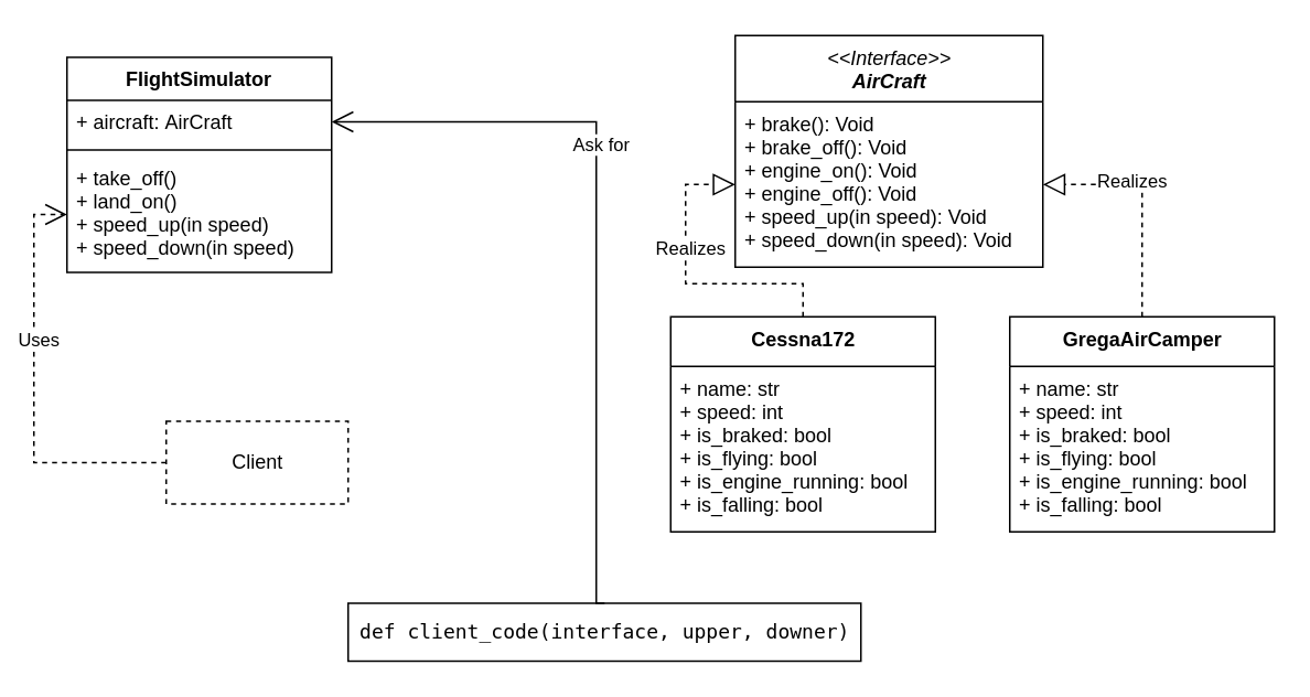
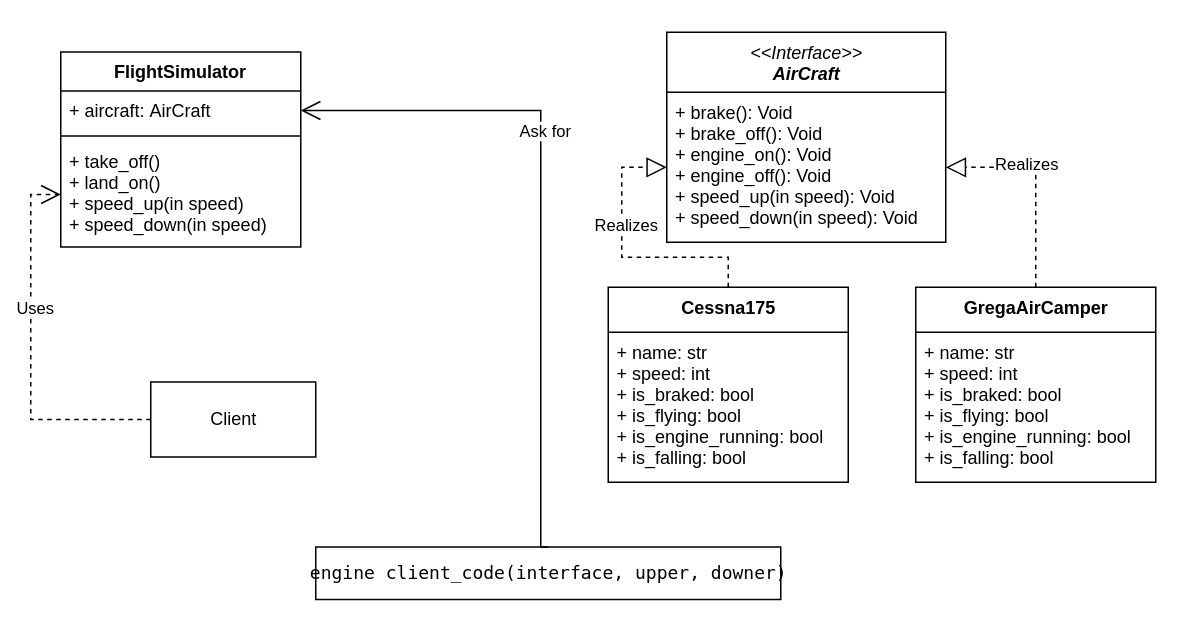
- <mxCell id="8" value="&lt;b style=&quot;font-style: normal&quot;&gt;Cessna172&lt;/b&gt;" style="swimlane;fontStyle=2;align=center;verticalAlign=top;childLayout=stackLayout;horizontal=1;startSize=30;horizontalStack=0;resizeParent=1;resizeParentMax=0;resizeLast=0;collapsible=1;marginBottom=0;html=1;" vertex="1" parent="1"><mxGeometry x="405" y="190.91" width="160" height="130" as="geometry" /></mxCell>
+ <mxCell id="8" value="&lt;b style=&quot;font-style: normal&quot;&gt;Cessna175&lt;/b&gt;" style="swimlane;fontStyle=2;align=center;verticalAlign=top;childLayout=stackLayout;horizontal=1;startSize=30;horizontalStack=0;resizeParent=1;resizeParentMax=0;resizeLast=0;collapsible=1;marginBottom=0;html=1;" vertex="1" parent="1"><mxGeometry x="405" y="190.91" width="160" height="130" as="geometry" /></mxCell>
- <mxCell id="17" value="Client" style="html=1;dashed=1;" vertex="1" parent="1"><mxGeometry x="100" y="254" width="110" height="50" as="geometry" /></mxCell>
+ <mxCell id="17" value="Client" style="html=1;" vertex="1" parent="1"><mxGeometry x="100" y="254" width="110" height="50" as="geometry" /></mxCell>
- <mxCell id="16" value="&lt;span style=&quot;background-color: rgb(40 , 44 , 52)&quot;&gt;&lt;font face=&quot;dejavu sans mono, monospace&quot;&gt;&lt;div&gt;def client_code(interface, upper, downer)&lt;/div&gt;&lt;/font&gt;&lt;/span&gt;" style="html=1;" vertex="1" parent="1"><mxGeometry x="210" y="364" width="310" height="35" as="geometry" /></mxCell>
+ <mxCell id="16" value="&lt;span style=&quot;background-color: rgb(40 , 44 , 52)&quot;&gt;&lt;font face=&quot;dejavu sans mono, monospace&quot;&gt;&lt;div&gt;engine client_code(interface, upper, downer)&lt;/div&gt;&lt;/font&gt;&lt;/span&gt;" style="html=1;" vertex="1" parent="1"><mxGeometry x="210" y="364" width="310" height="35" as="geometry" /></mxCell>
